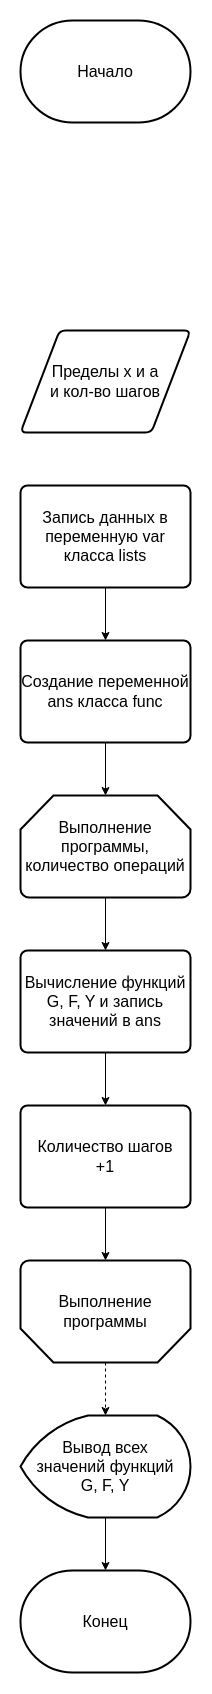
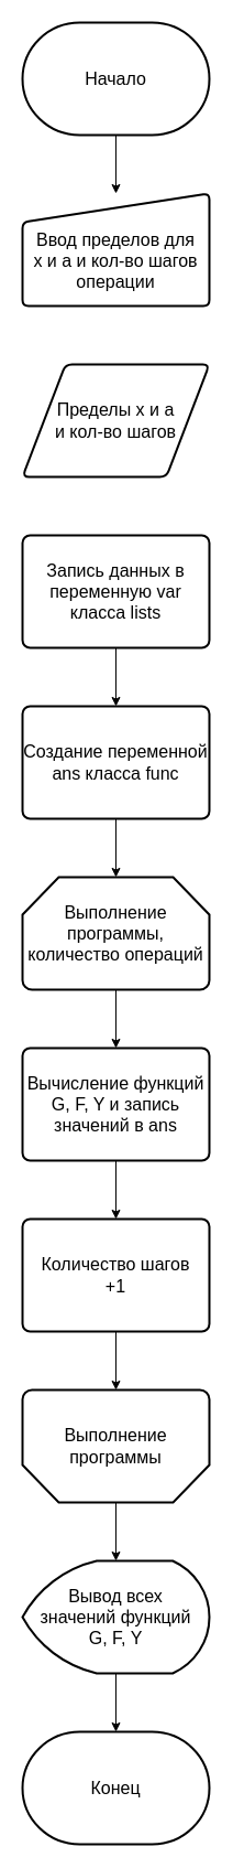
+ <mxCell id="2" value="" style="edgeStyle=none;html=1;fontSize=16;" edge="1" parent="1" source="3" target="5"><mxGeometry relative="1" as="geometry" /></mxCell>
+ <mxCell id="5" value="Ввод пределов для&lt;br&gt;x и a и кол-во шагов&lt;br&gt;операции" style="html=1;strokeWidth=2;shape=manualInput;whiteSpace=wrap;rounded=1;size=26;arcSize=11;fontSize=16;aspect=fixed;spacing=0;spacingTop=20;" vertex="1" parent="1"><mxGeometry x="20" y="175" width="170" height="102" as="geometry" /></mxCell>
- <mxCell id="13" value="" style="edgeStyle=none;html=1;fontSize=16;dashed=1;" edge="1" parent="1" source="14" target="20"><mxGeometry relative="1" as="geometry" /></mxCell>
+ <mxCell id="13" value="" style="edgeStyle=none;html=1;fontSize=16;" edge="1" parent="1" source="14" target="20"><mxGeometry relative="1" as="geometry" /></mxCell>
